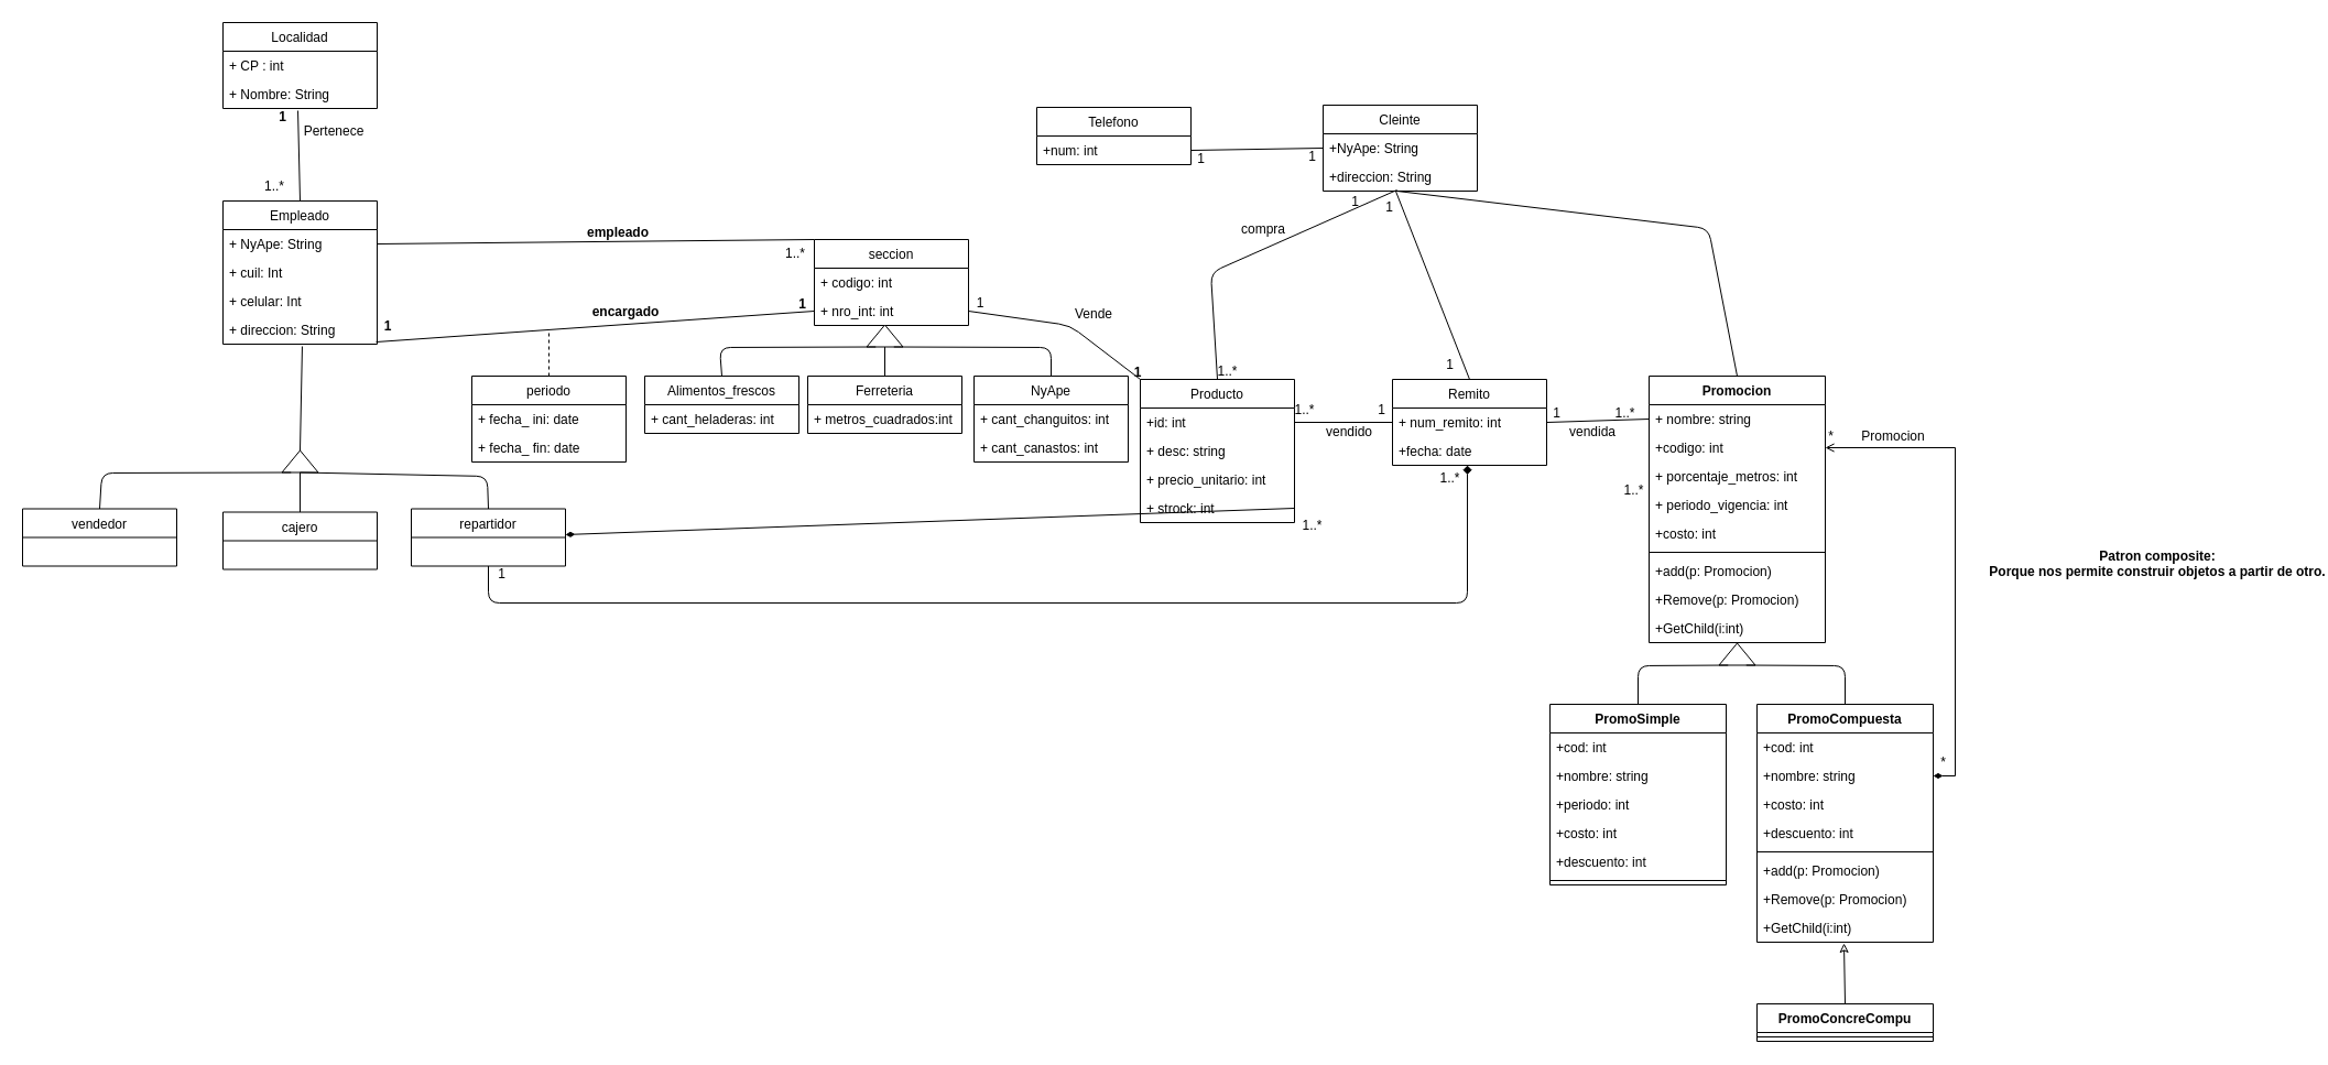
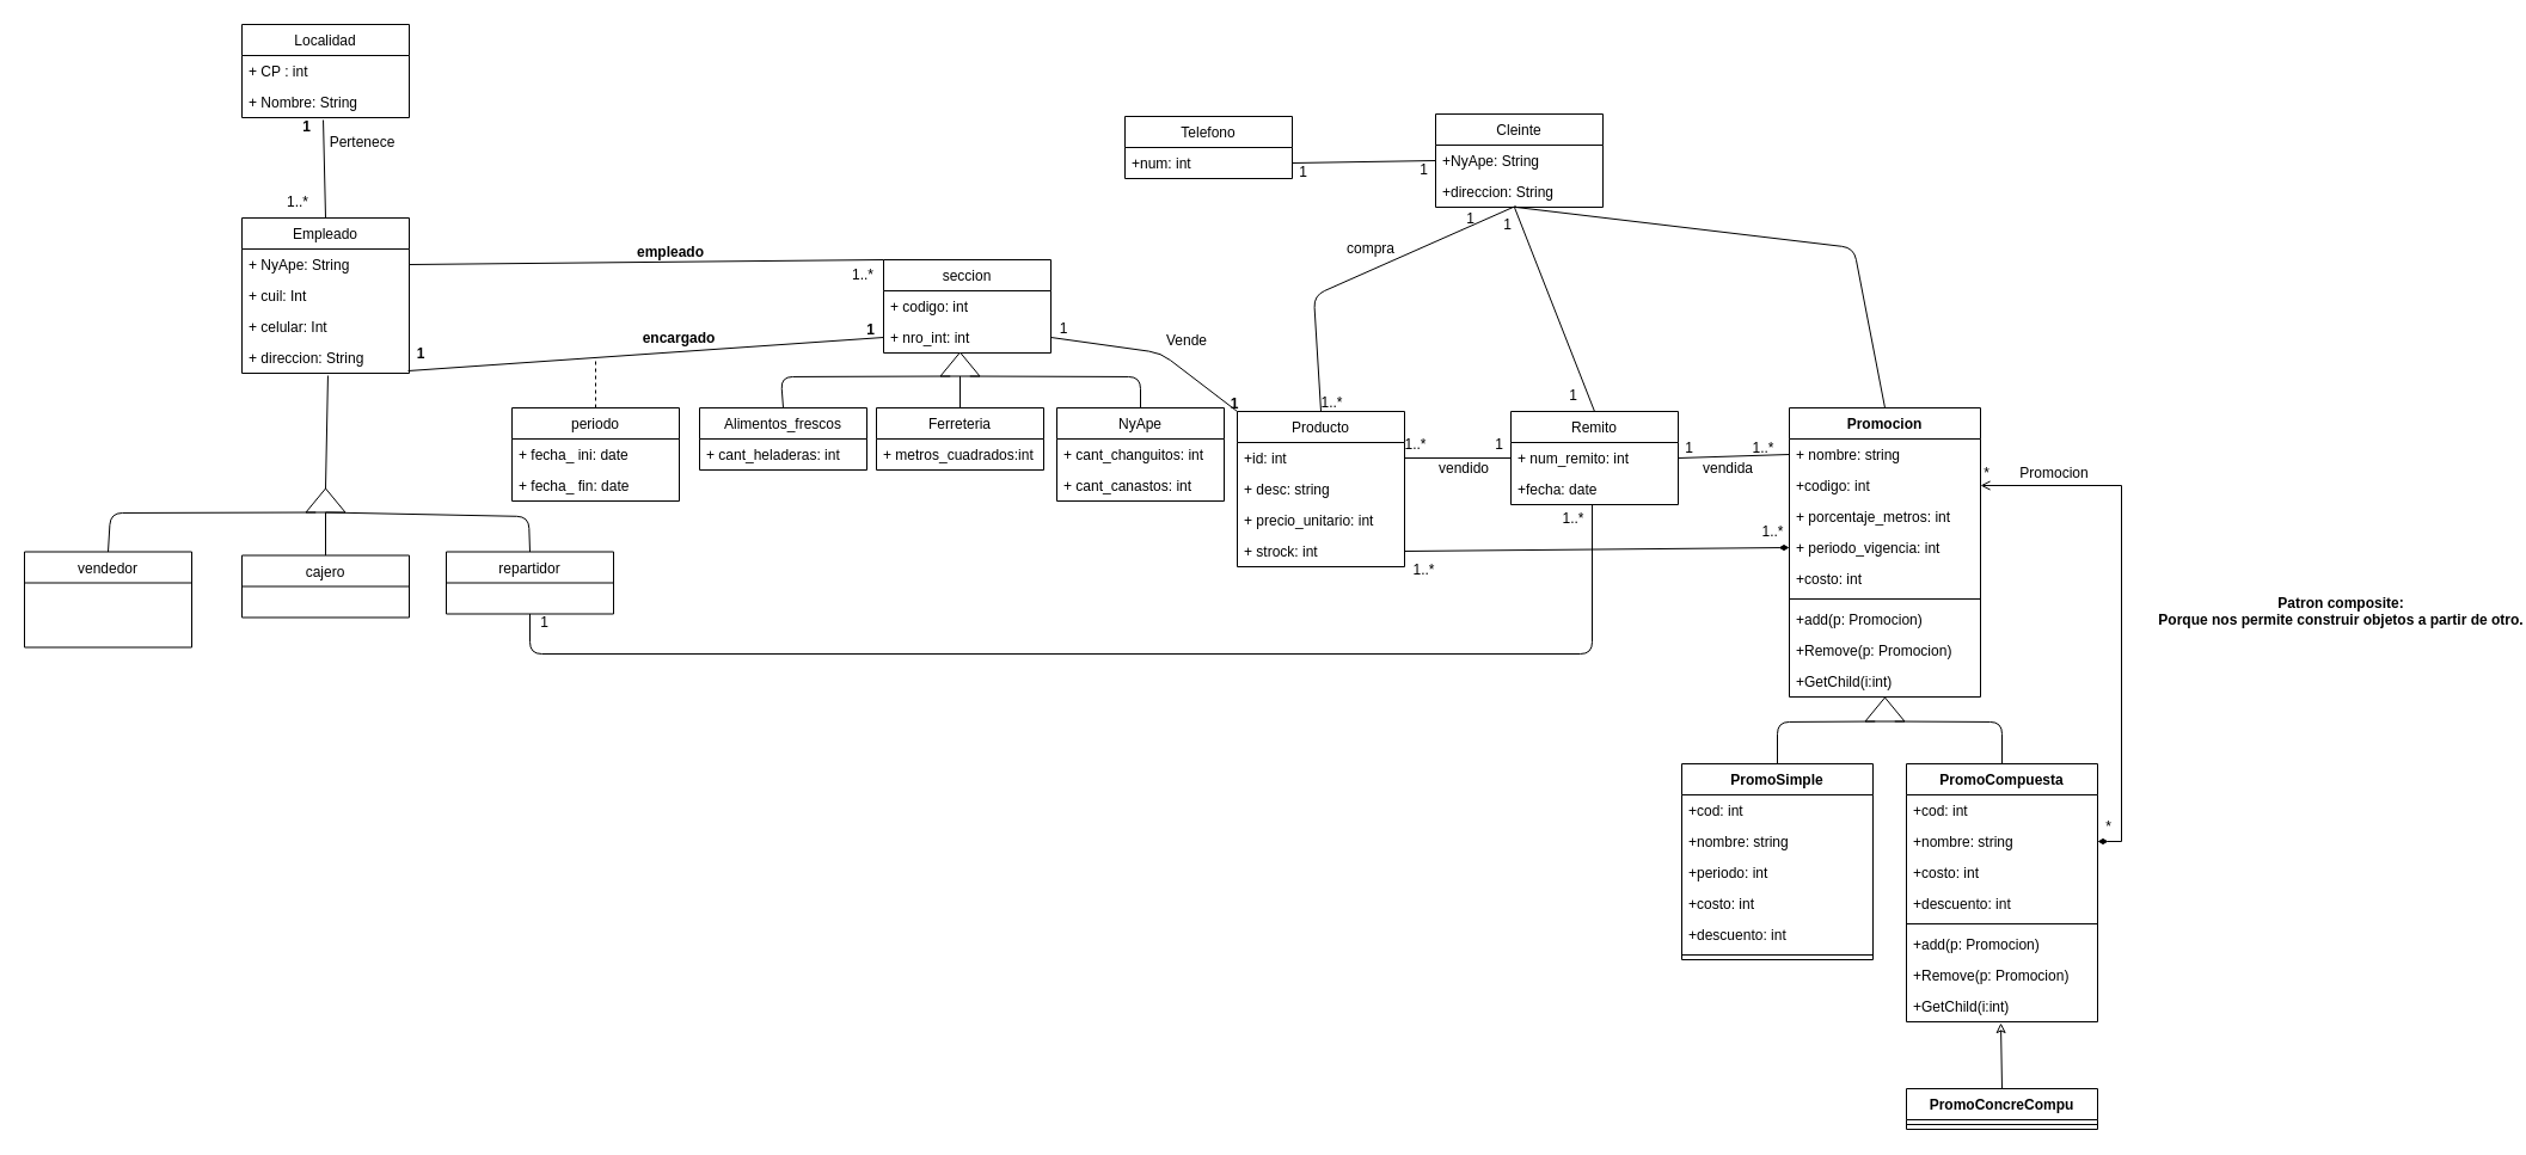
- <mxCell id="71" value="" style="endArrow=diamond;html=1;entryX=0.486;entryY=1;entryDx=0;entryDy=0;entryPerimeter=0;exitX=0.5;exitY=1;exitDx=0;exitDy=0;" edge="1" parent="1" source="19" target="44"><mxGeometry width="50" height="50" relative="1" as="geometry"><mxPoint x="1016" y="555" as="sourcePoint" /><mxPoint x="1334.98" y="448.988" as="targetPoint" /><Array as="points"><mxPoint x="443" y="547" /><mxPoint x="1332" y="547" /></Array></mxGeometry></mxCell>
+ <mxCell id="71" value="" style="endArrow=none;html=1;entryX=0.486;entryY=1;entryDx=0;entryDy=0;entryPerimeter=0;exitX=0.5;exitY=1;exitDx=0;exitDy=0;" edge="1" parent="1" source="19" target="44"><mxGeometry width="50" height="50" relative="1" as="geometry"><mxPoint x="1016" y="555" as="sourcePoint" /><mxPoint x="1334.98" y="448.988" as="targetPoint" /><Array as="points"><mxPoint x="443" y="547" /><mxPoint x="1332" y="547" /></Array></mxGeometry></mxCell>
- <mxCell id="68" value="" style="endArrow=diamondThin;html=1;exitX=1;exitY=0.5;exitDx=0;exitDy=0;endFill=1;" edge="1" parent="1" source="33" target="19"><mxGeometry width="50" height="50" relative="1" as="geometry"><mxPoint x="1218" y="479" as="sourcePoint" /><mxPoint x="1494" y="453" as="targetPoint" /></mxGeometry></mxCell>
+ <mxCell id="68" value="" style="endArrow=diamondThin;html=1;exitX=1;exitY=0.5;exitDx=0;exitDy=0;endFill=1;entryX=0;entryY=0.5;entryDx=0;entryDy=0;" edge="1" parent="1" source="33" target="91"><mxGeometry width="50" height="50" relative="1" as="geometry"><mxPoint x="1218" y="479" as="sourcePoint" /><mxPoint x="1494" y="453" as="targetPoint" /></mxGeometry></mxCell>
- <mxCell id="18" value="vendedor" style="swimlane;fontStyle=0;childLayout=stackLayout;horizontal=1;startSize=26;fillColor=none;horizontalStack=0;resizeParent=1;resizeParentMax=0;resizeLast=0;collapsible=1;marginBottom=0;" parent="1" vertex="1"><mxGeometry x="20" y="461.5" width="140" height="52" as="geometry" /></mxCell>
+ <mxCell id="18" value="vendedor" style="swimlane;fontStyle=0;childLayout=stackLayout;horizontal=1;startSize=26;fillColor=none;horizontalStack=0;resizeParent=1;resizeParentMax=0;resizeLast=0;collapsible=1;marginBottom=0;" parent="1" vertex="1"><mxGeometry x="20" y="461.5" width="140" height="80" as="geometry" /></mxCell>
